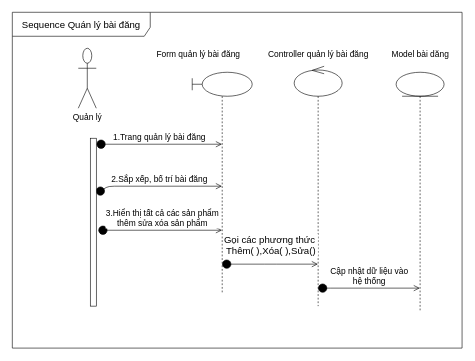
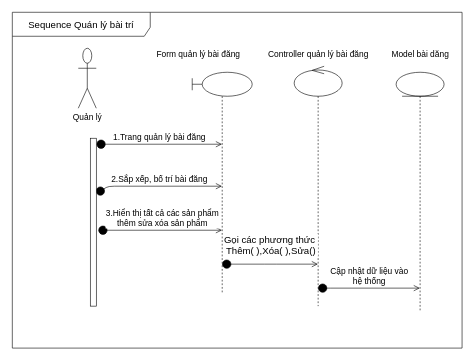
- <mxCell id="15" value="&lt;font size=&quot;3&quot;&gt;Sequence Quán lý bài đăng&lt;/font&gt;" style="shape=umlFrame;whiteSpace=wrap;html=1;width=230;height=40;" vertex="1" parent="1"><mxGeometry x="20" y="20" width="750" height="560" as="geometry" /></mxCell>
+ <mxCell id="15" value="&lt;font size=&quot;3&quot;&gt;Sequence Quán lý bài trí&lt;/font&gt;" style="shape=umlFrame;whiteSpace=wrap;html=1;width=230;height=40;" vertex="1" parent="1"><mxGeometry x="20" y="20" width="750" height="560" as="geometry" /></mxCell>
